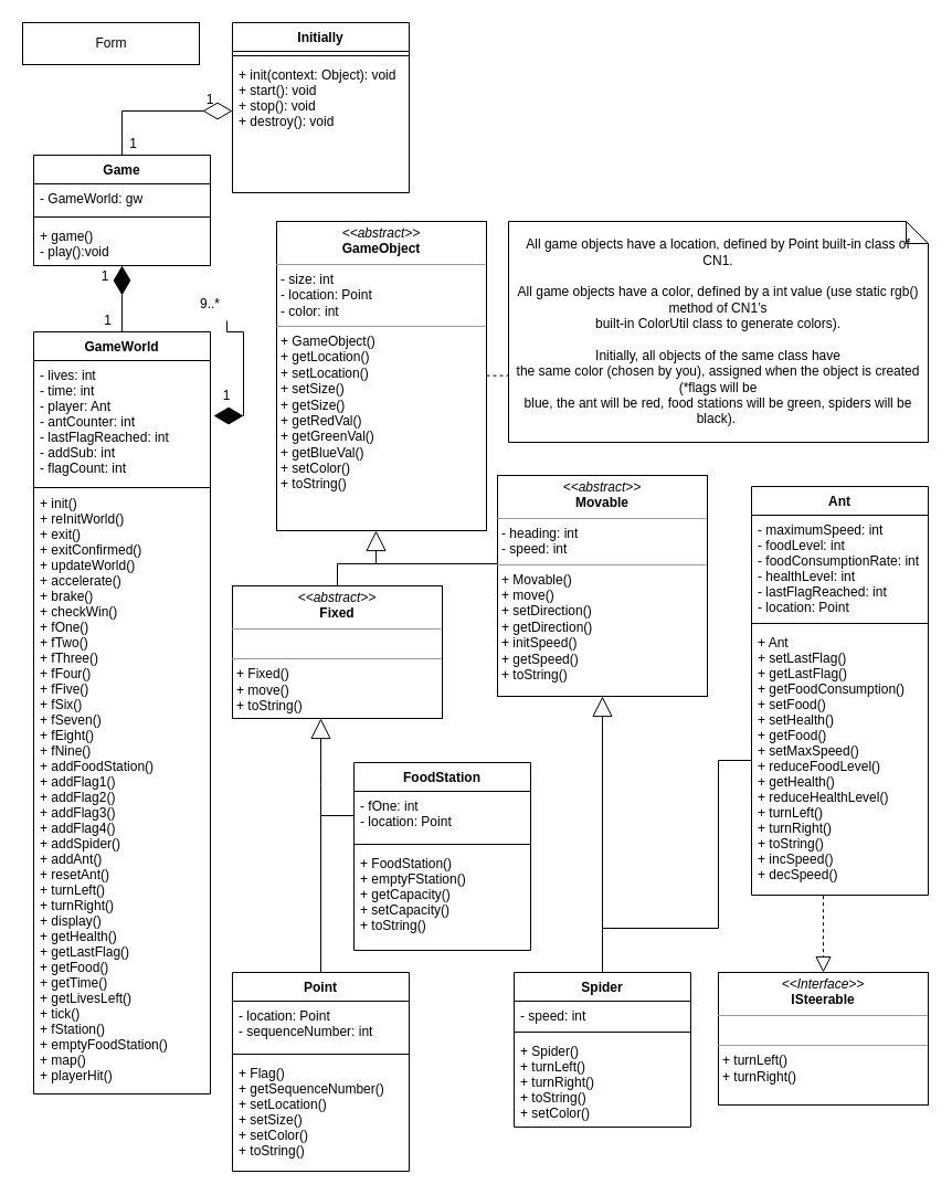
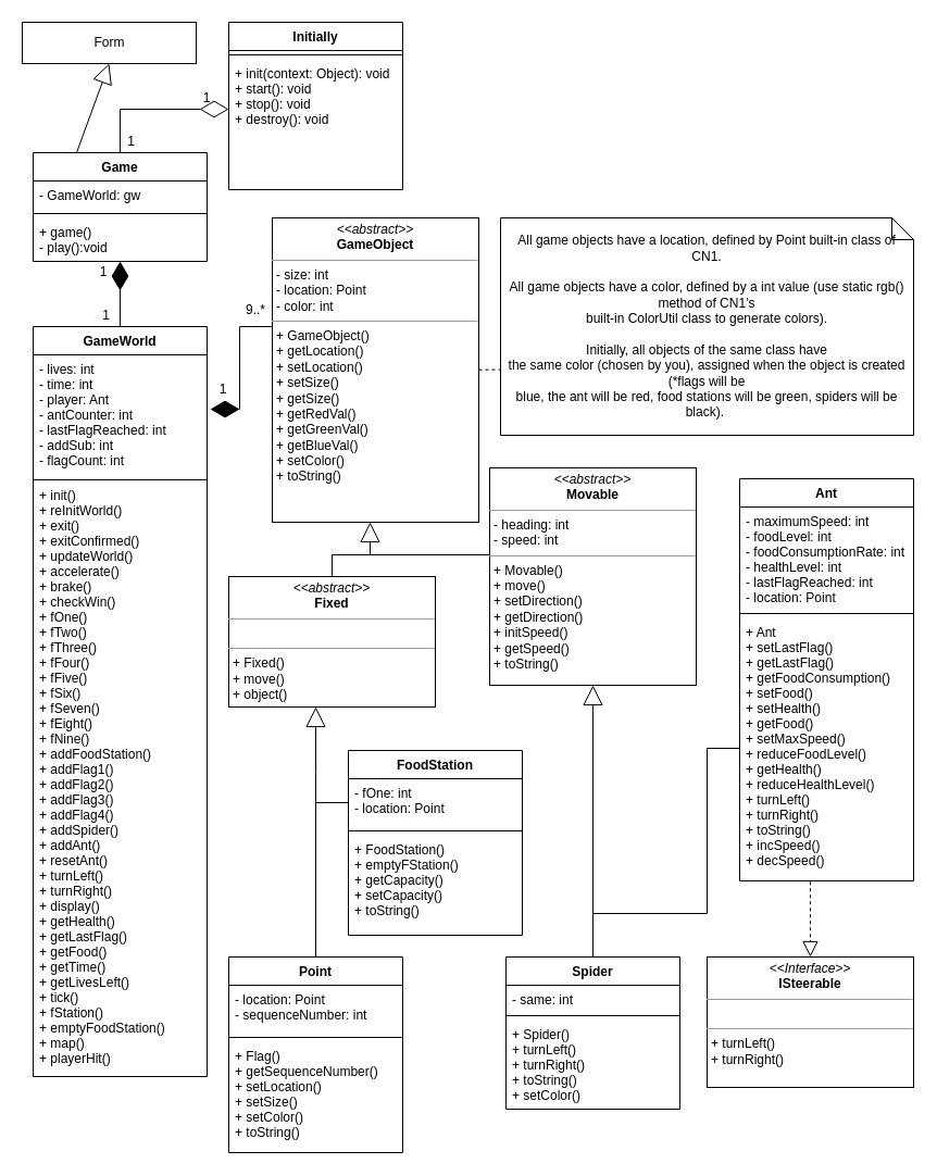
+ <mxCell id="39" value="" style="endArrow=block;endSize=16;endFill=0;html=1;rounded=0;exitX=0.25;exitY=0;exitDx=0;exitDy=0;entryX=0.5;entryY=1;entryDx=0;entryDy=0;" edge="1" parent="1" source="6" target="40"><mxGeometry width="160" relative="1" as="geometry"><mxPoint x="30" y="80" as="sourcePoint" /><mxPoint x="180" y="-30" as="targetPoint" /></mxGeometry></mxCell>
- <mxCell id="46" value="9..*" style="text;html=1;strokeColor=none;fillColor=none;align=center;verticalAlign=middle;whiteSpace=wrap;rounded=0;" vertex="1" parent="1"><mxGeometry x="175" y="260" width="30" height="30" as="geometry" /></mxCell>
+ <mxCell id="46" value="9..*" style="text;html=1;strokeColor=none;fillColor=none;align=center;verticalAlign=middle;whiteSpace=wrap;rounded=0;" vertex="1" parent="1"><mxGeometry x="220" y="270" width="30" height="30" as="geometry" /></mxCell>
- <mxCell id="13" value="&lt;p style=&quot;margin:0px;margin-top:4px;text-align:center;&quot;&gt;&lt;i&gt;&amp;lt;&amp;lt;abstract&amp;gt;&amp;gt;&lt;/i&gt;&lt;br&gt;&lt;b&gt;Fixed&lt;/b&gt;&lt;/p&gt;&lt;hr size=&quot;1&quot;&gt;&lt;p style=&quot;margin:0px;margin-left:4px;&quot;&gt;&lt;br&gt;&lt;/p&gt;&lt;hr size=&quot;1&quot;&gt;&lt;p style=&quot;margin:0px;margin-left:4px;&quot;&gt;+ Fixed()&lt;/p&gt;&lt;p style=&quot;margin:0px;margin-left:4px;&quot;&gt;+ move()&lt;/p&gt;&lt;p style=&quot;margin:0px;margin-left:4px;&quot;&gt;+ toString()&lt;/p&gt;" style="verticalAlign=top;align=left;overflow=fill;fontSize=12;fontFamily=Helvetica;html=1;" vertex="1" parent="1"><mxGeometry x="210" y="530" width="190" height="120" as="geometry" /></mxCell>
+ <mxCell id="13" value="&lt;p style=&quot;margin:0px;margin-top:4px;text-align:center;&quot;&gt;&lt;i&gt;&amp;lt;&amp;lt;abstract&amp;gt;&amp;gt;&lt;/i&gt;&lt;br&gt;&lt;b&gt;Fixed&lt;/b&gt;&lt;/p&gt;&lt;hr size=&quot;1&quot;&gt;&lt;p style=&quot;margin:0px;margin-left:4px;&quot;&gt;&lt;br&gt;&lt;/p&gt;&lt;hr size=&quot;1&quot;&gt;&lt;p style=&quot;margin:0px;margin-left:4px;&quot;&gt;+ Fixed()&lt;/p&gt;&lt;p style=&quot;margin:0px;margin-left:4px;&quot;&gt;+ move()&lt;/p&gt;&lt;p style=&quot;margin:0px;margin-left:4px;&quot;&gt;+ object()&lt;/p&gt;" style="verticalAlign=top;align=left;overflow=fill;fontSize=12;fontFamily=Helvetica;html=1;" vertex="1" parent="1"><mxGeometry x="210" y="530" width="190" height="120" as="geometry" /></mxCell>
- <mxCell id="48" value="- speed: int" style="text;strokeColor=none;fillColor=none;align=left;verticalAlign=top;spacingLeft=4;spacingRight=4;overflow=hidden;rotatable=0;points=[[0,0.5],[1,0.5]];portConstraint=eastwest;" vertex="1" parent="47"><mxGeometry y="26" width="160" height="24" as="geometry" /></mxCell>
+ <mxCell id="48" value="- same: int" style="text;strokeColor=none;fillColor=none;align=left;verticalAlign=top;spacingLeft=4;spacingRight=4;overflow=hidden;rotatable=0;points=[[0,0.5],[1,0.5]];portConstraint=eastwest;" vertex="1" parent="47"><mxGeometry y="26" width="160" height="24" as="geometry" /></mxCell>
